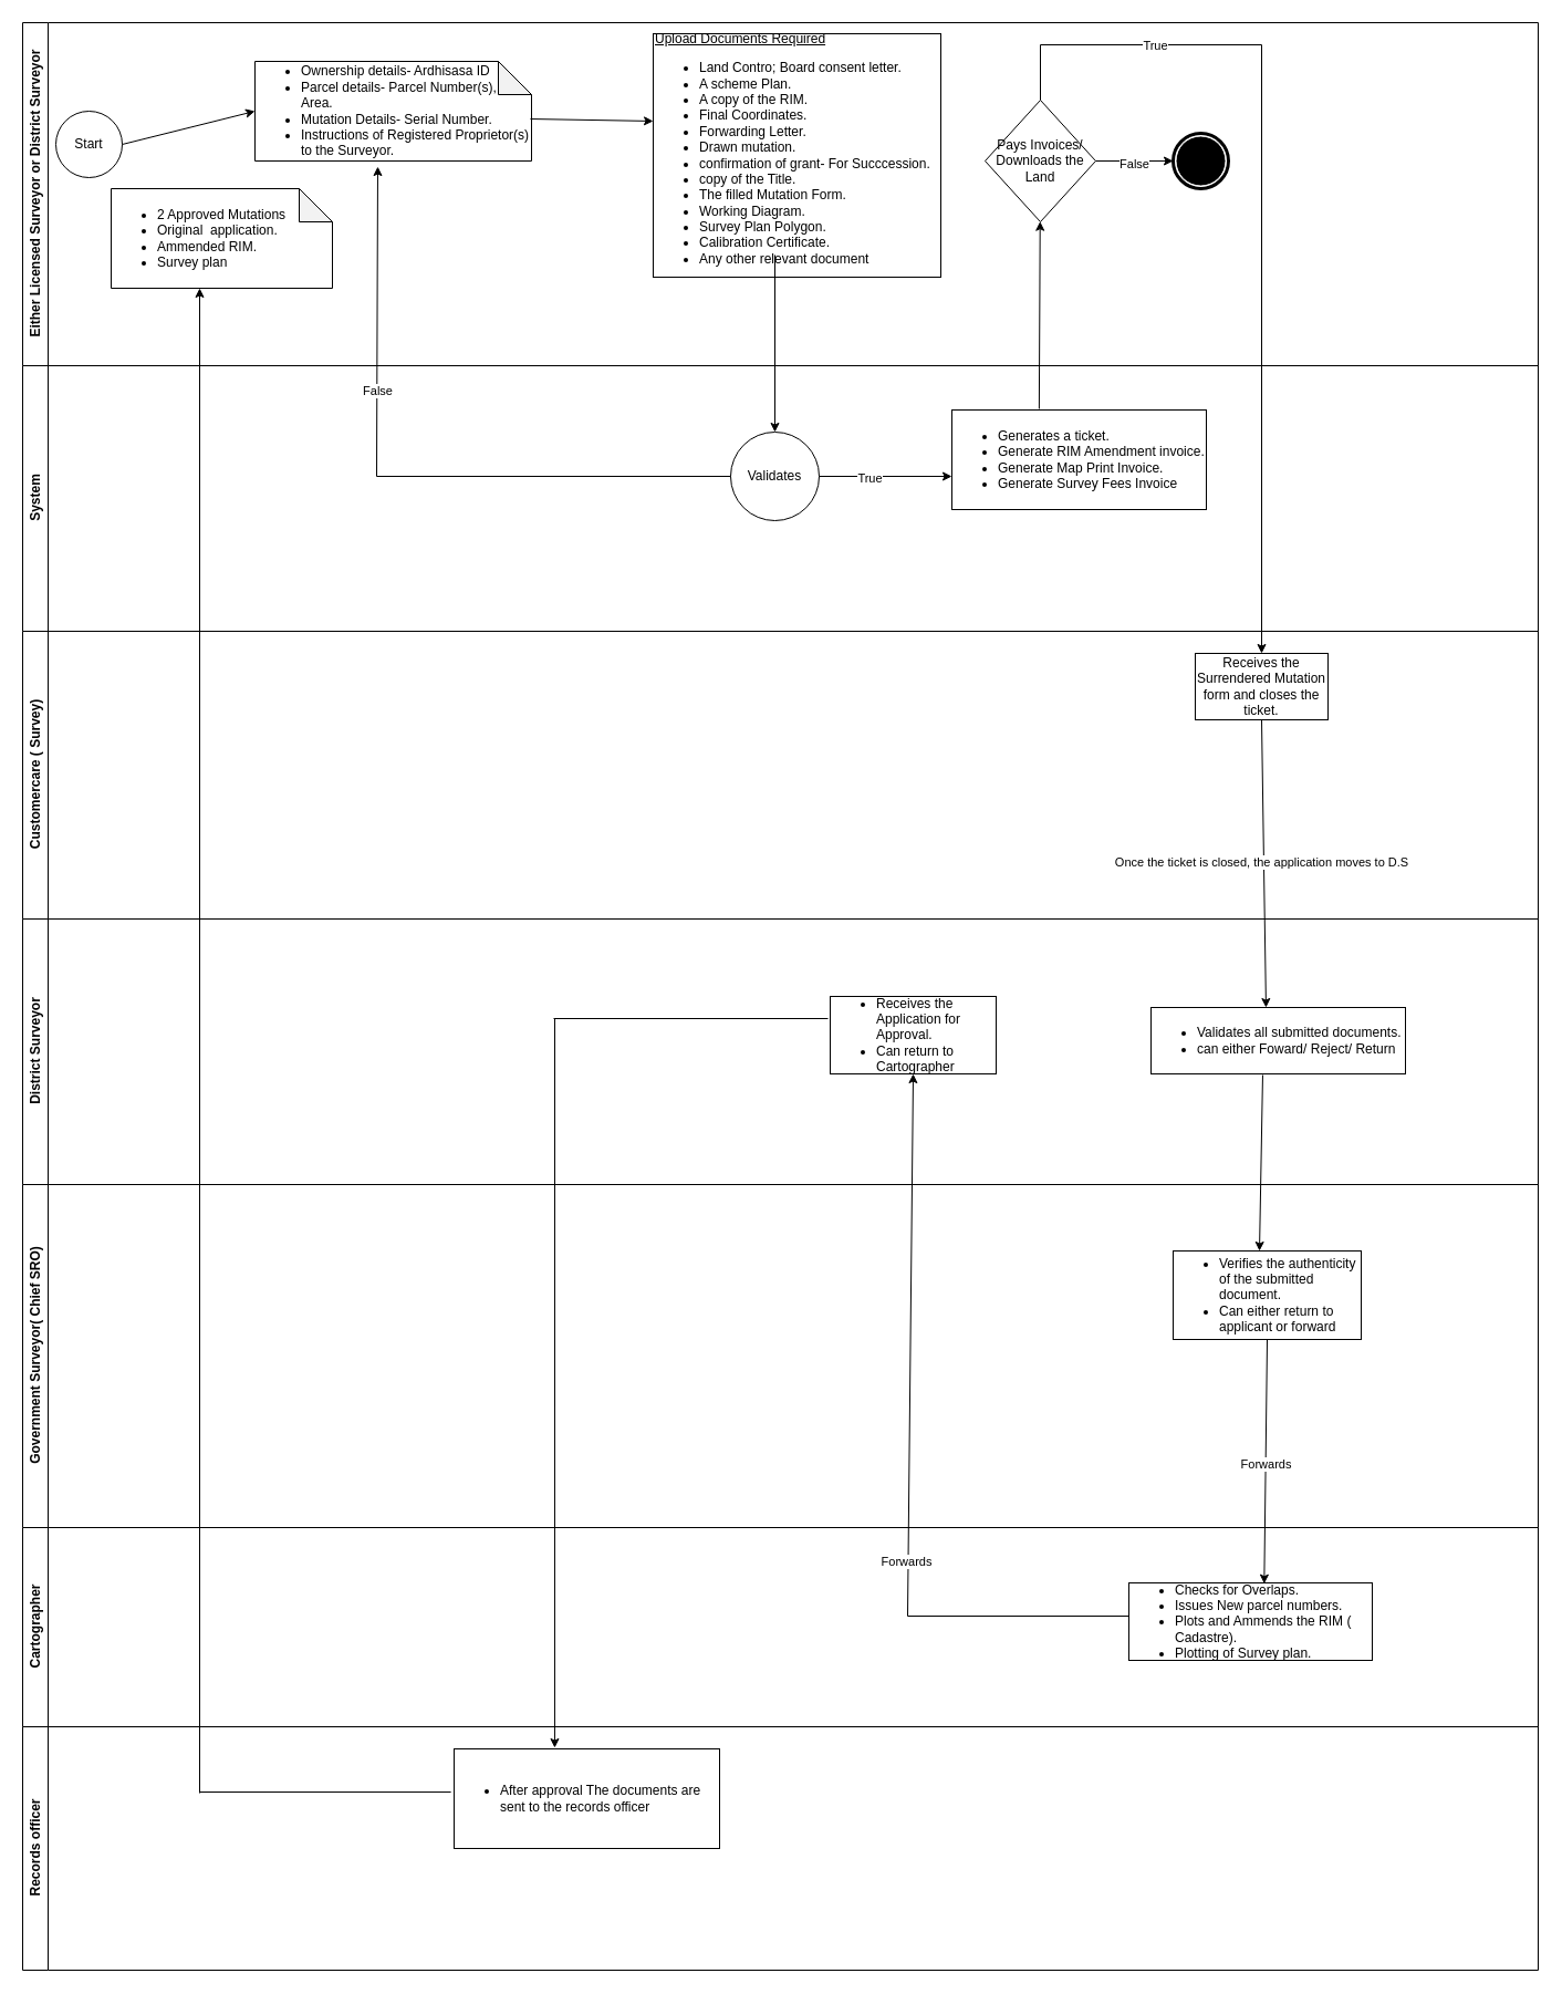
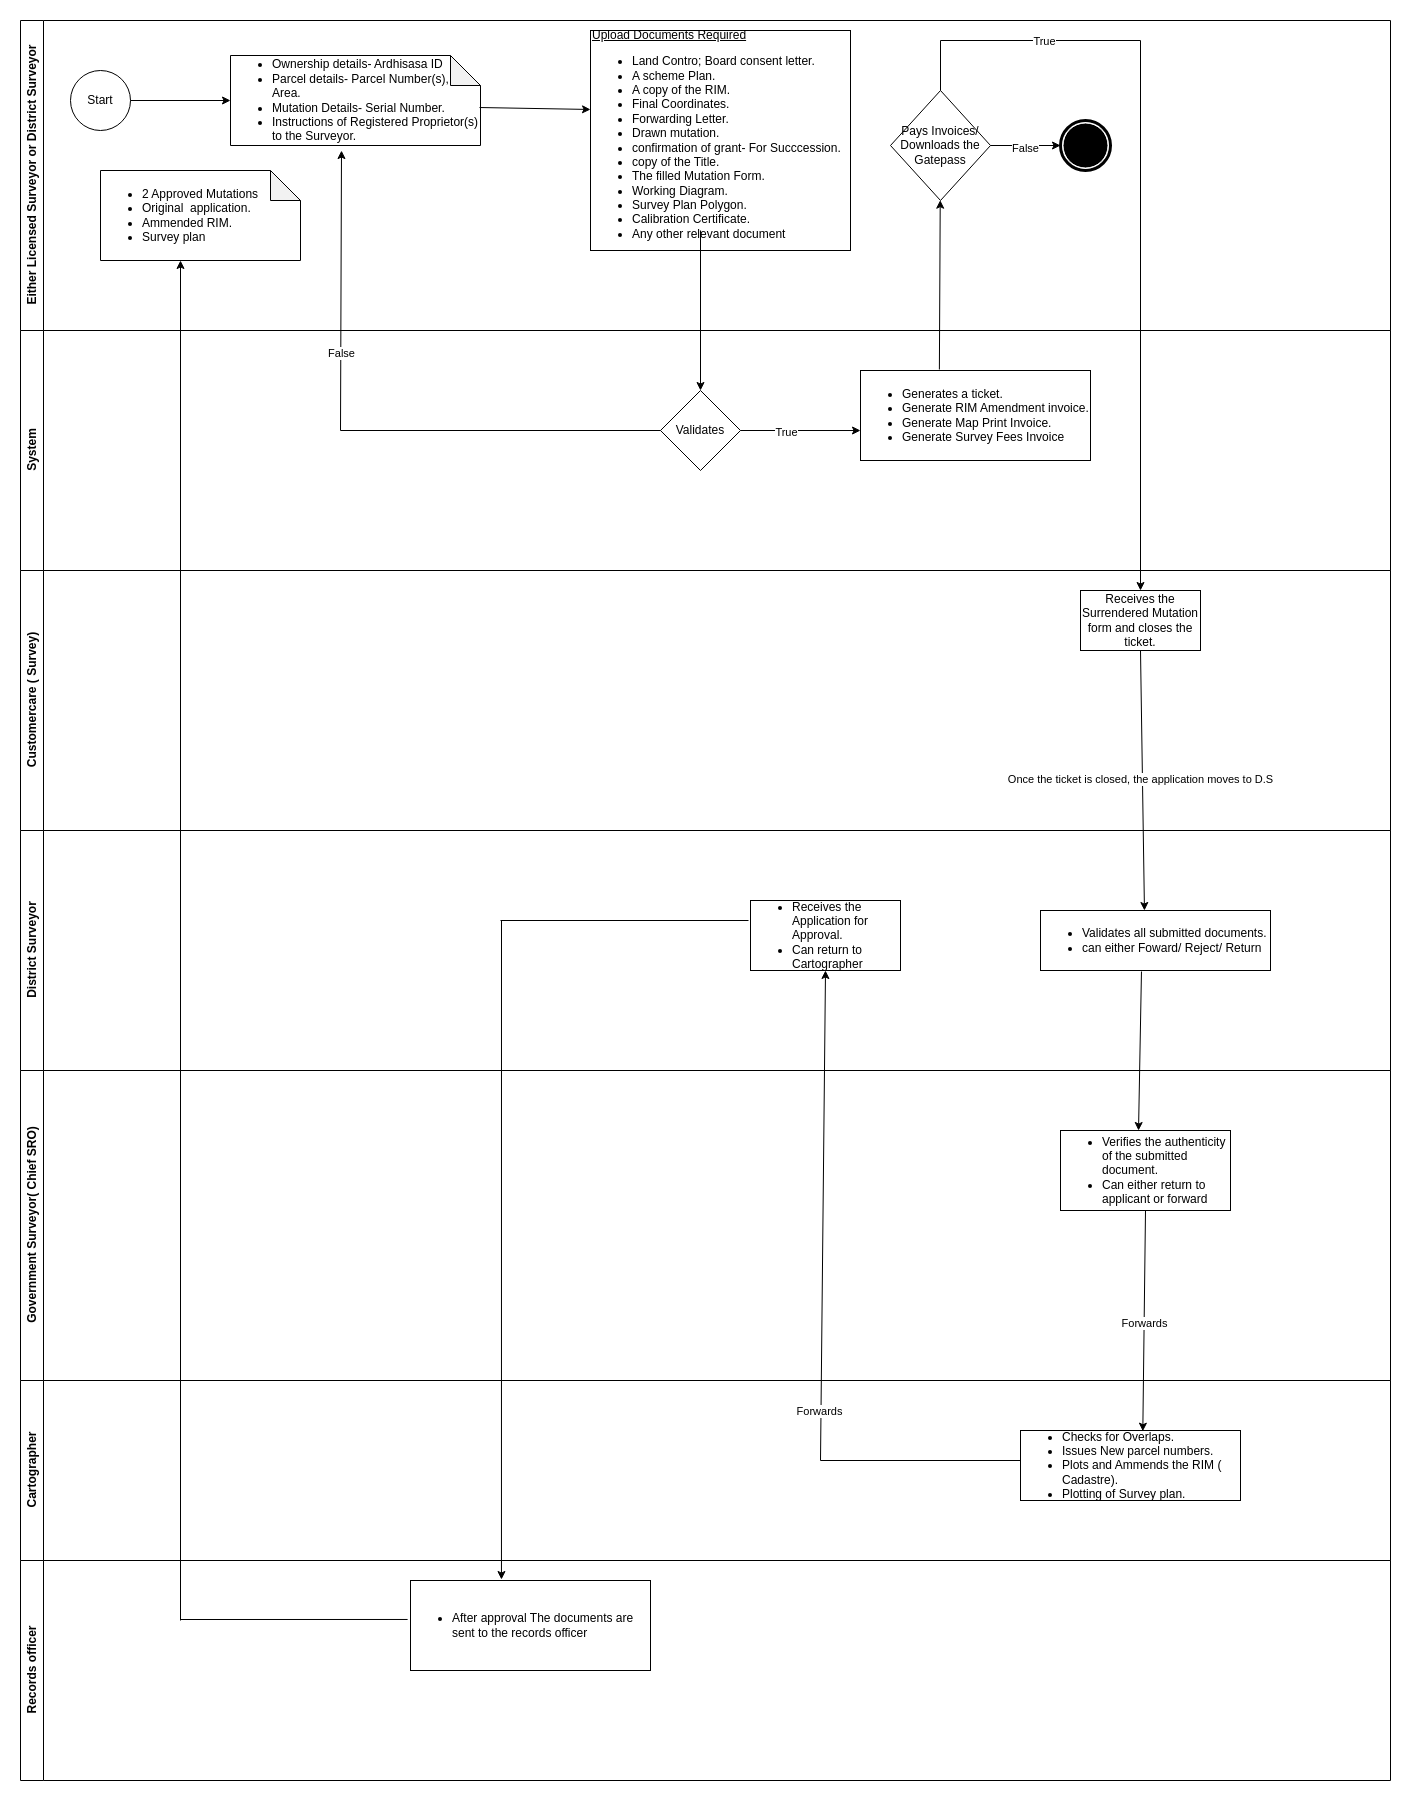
- <mxCell id="3" value="Start" style="ellipse;whiteSpace=wrap;html=1;aspect=fixed;" parent="2" vertex="1"><mxGeometry x="30" y="80" width="60" height="60" as="geometry" /></mxCell>
+ <mxCell id="3" value="Start" style="ellipse;whiteSpace=wrap;html=1;aspect=fixed;" parent="2" vertex="1"><mxGeometry x="50" y="50" width="60" height="60" as="geometry" /></mxCell>
- <mxCell id="8" value="Pays Invoices/&lt;br&gt;Downloads the Land" style="rhombus;whiteSpace=wrap;html=1;" parent="2" vertex="1"><mxGeometry x="870" y="70" width="100" height="110" as="geometry" /></mxCell>
+ <mxCell id="8" value="Pays Invoices/&lt;br&gt;Downloads the Gatepass" style="rhombus;whiteSpace=wrap;html=1;" parent="2" vertex="1"><mxGeometry x="870" y="70" width="100" height="110" as="geometry" /></mxCell>
- <mxCell id="15" value="Validates" style="ellipse;whiteSpace=wrap;html=1;" parent="14" vertex="1"><mxGeometry x="640" y="60" width="80" height="80" as="geometry" /></mxCell>
+ <mxCell id="15" value="Validates" style="rhombus;whiteSpace=wrap;html=1;" parent="14" vertex="1"><mxGeometry x="640" y="60" width="80" height="80" as="geometry" /></mxCell>
